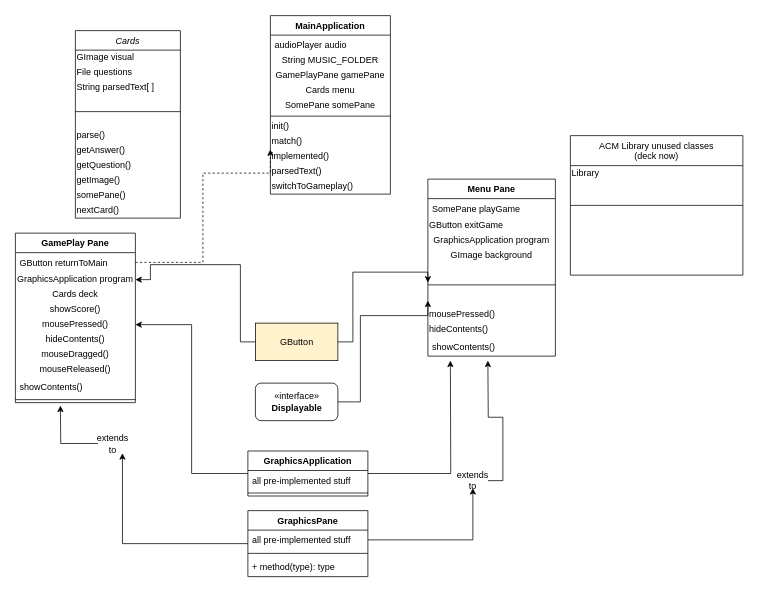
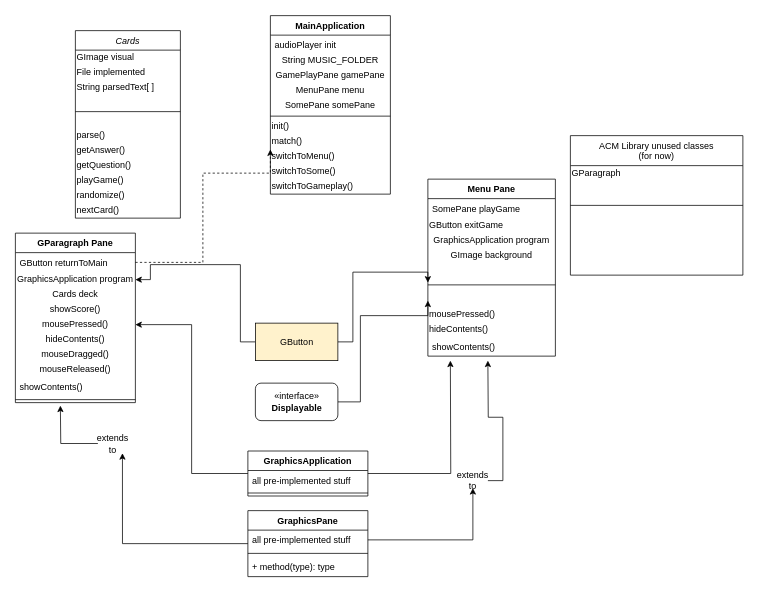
- <mxCell id="37" value="audioPlayer audio" style="text;align=left;verticalAlign=top;spacingLeft=4;spacingRight=4;overflow=hidden;rotatable=0;points=[[0,0.5],[1,0.5]];portConstraint=eastwest;" parent="36" vertex="1"><mxGeometry y="26" width="160" height="24" as="geometry" /></mxCell>
+ <mxCell id="37" value="audioPlayer init" style="text;align=left;verticalAlign=top;spacingLeft=4;spacingRight=4;overflow=hidden;rotatable=0;points=[[0,0.5],[1,0.5]];portConstraint=eastwest;" parent="36" vertex="1"><mxGeometry y="26" width="160" height="24" as="geometry" /></mxCell>
- <mxCell id="4" value="&lt;div align=&quot;left&quot;&gt;File questions&lt;/div&gt;" style="text;html=1;strokeColor=none;fillColor=none;align=left;verticalAlign=middle;whiteSpace=wrap;rounded=0;" parent="2" vertex="1"><mxGeometry y="46" width="140" height="20" as="geometry" /></mxCell>
+ <mxCell id="4" value="&lt;div align=&quot;left&quot;&gt;File implemented&lt;/div&gt;" style="text;html=1;strokeColor=none;fillColor=none;align=left;verticalAlign=middle;whiteSpace=wrap;rounded=0;" parent="2" vertex="1"><mxGeometry y="46" width="140" height="20" as="geometry" /></mxCell>
- <mxCell id="40" value="Cards menu" style="text;html=1;strokeColor=none;fillColor=none;align=center;verticalAlign=middle;whiteSpace=wrap;rounded=0;" vertex="1" parent="36"><mxGeometry y="90" width="160" height="20" as="geometry" /></mxCell>
+ <mxCell id="40" value="MenuPane menu" style="text;html=1;strokeColor=none;fillColor=none;align=center;verticalAlign=middle;whiteSpace=wrap;rounded=0;" vertex="1" parent="36"><mxGeometry y="90" width="160" height="20" as="geometry" /></mxCell>
- <mxCell id="13" value="ACM Library unused classes&#10;(deck now)&#10;" style="swimlane;fontStyle=0;align=center;verticalAlign=top;childLayout=stackLayout;horizontal=1;startSize=40;horizontalStack=0;resizeParent=1;resizeLast=0;collapsible=1;marginBottom=0;rounded=0;shadow=0;strokeWidth=1;" parent="1" vertex="1"><mxGeometry x="760" y="180" width="230" height="186" as="geometry"><mxRectangle x="550" y="140" width="160" height="26" as="alternateBounds" /></mxGeometry></mxCell>
+ <mxCell id="13" value="ACM Library unused classes&#10;(for now)&#10;" style="swimlane;fontStyle=0;align=center;verticalAlign=top;childLayout=stackLayout;horizontal=1;startSize=40;horizontalStack=0;resizeParent=1;resizeLast=0;collapsible=1;marginBottom=0;rounded=0;shadow=0;strokeWidth=1;" parent="1" vertex="1"><mxGeometry x="760" y="180" width="230" height="186" as="geometry"><mxRectangle x="550" y="140" width="160" height="26" as="alternateBounds" /></mxGeometry></mxCell>
- <mxCell id="45" value="implemented()" style="text;html=1;strokeColor=none;fillColor=none;align=left;verticalAlign=middle;whiteSpace=wrap;rounded=0;" vertex="1" parent="36"><mxGeometry y="178" width="160" height="20" as="geometry" /></mxCell>
+ <mxCell id="45" value="switchToMenu()" style="text;html=1;strokeColor=none;fillColor=none;align=left;verticalAlign=middle;whiteSpace=wrap;rounded=0;" vertex="1" parent="36"><mxGeometry y="178" width="160" height="20" as="geometry" /></mxCell>
- <mxCell id="46" value="parsedText()" style="text;html=1;strokeColor=none;fillColor=none;align=left;verticalAlign=middle;whiteSpace=wrap;rounded=0;" vertex="1" parent="36"><mxGeometry y="198" width="160" height="20" as="geometry" /></mxCell>
+ <mxCell id="46" value="switchToSome()" style="text;html=1;strokeColor=none;fillColor=none;align=left;verticalAlign=middle;whiteSpace=wrap;rounded=0;" vertex="1" parent="36"><mxGeometry y="198" width="160" height="20" as="geometry" /></mxCell>
- <mxCell id="14" value="&lt;div align=&quot;left&quot;&gt;Library&lt;/div&gt;" style="text;html=1;strokeColor=none;fillColor=none;align=left;verticalAlign=middle;whiteSpace=wrap;rounded=0;" parent="13" vertex="1"><mxGeometry y="40" width="230" height="20" as="geometry" /></mxCell>
+ <mxCell id="14" value="&lt;div align=&quot;left&quot;&gt;GParagraph&lt;/div&gt;" style="text;html=1;strokeColor=none;fillColor=none;align=left;verticalAlign=middle;whiteSpace=wrap;rounded=0;" parent="13" vertex="1"><mxGeometry y="40" width="230" height="20" as="geometry" /></mxCell>
- <mxCell id="10" value="&lt;div align=&quot;left&quot;&gt;getImage()&lt;/div&gt;" style="text;html=1;strokeColor=none;fillColor=none;align=left;verticalAlign=middle;whiteSpace=wrap;rounded=0;" parent="2" vertex="1"><mxGeometry y="190" width="140" height="20" as="geometry" /></mxCell>
+ <mxCell id="10" value="&lt;div align=&quot;left&quot;&gt;playGame()&lt;/div&gt;" style="text;html=1;strokeColor=none;fillColor=none;align=left;verticalAlign=middle;whiteSpace=wrap;rounded=0;" parent="2" vertex="1"><mxGeometry y="190" width="140" height="20" as="geometry" /></mxCell>
- <mxCell id="11" value="&lt;div align=&quot;left&quot;&gt;somePane()&lt;/div&gt;" style="text;html=1;strokeColor=none;fillColor=none;align=left;verticalAlign=middle;whiteSpace=wrap;rounded=0;" parent="2" vertex="1"><mxGeometry y="210" width="140" height="20" as="geometry" /></mxCell>
+ <mxCell id="11" value="&lt;div align=&quot;left&quot;&gt;randomize()&lt;/div&gt;" style="text;html=1;strokeColor=none;fillColor=none;align=left;verticalAlign=middle;whiteSpace=wrap;rounded=0;" parent="2" vertex="1"><mxGeometry y="210" width="140" height="20" as="geometry" /></mxCell>
- <mxCell id="25" value="GamePlay Pane" style="swimlane;fontStyle=1;align=center;verticalAlign=top;childLayout=stackLayout;horizontal=1;startSize=26;horizontalStack=0;resizeParent=1;resizeParentMax=0;resizeLast=0;collapsible=1;marginBottom=0;" parent="1" vertex="1"><mxGeometry x="20" y="310" width="160" height="226" as="geometry" /></mxCell>
+ <mxCell id="25" value="GParagraph Pane" style="swimlane;fontStyle=1;align=center;verticalAlign=top;childLayout=stackLayout;horizontal=1;startSize=26;horizontalStack=0;resizeParent=1;resizeParentMax=0;resizeLast=0;collapsible=1;marginBottom=0;" parent="1" vertex="1"><mxGeometry x="20" y="310" width="160" height="226" as="geometry" /></mxCell>
